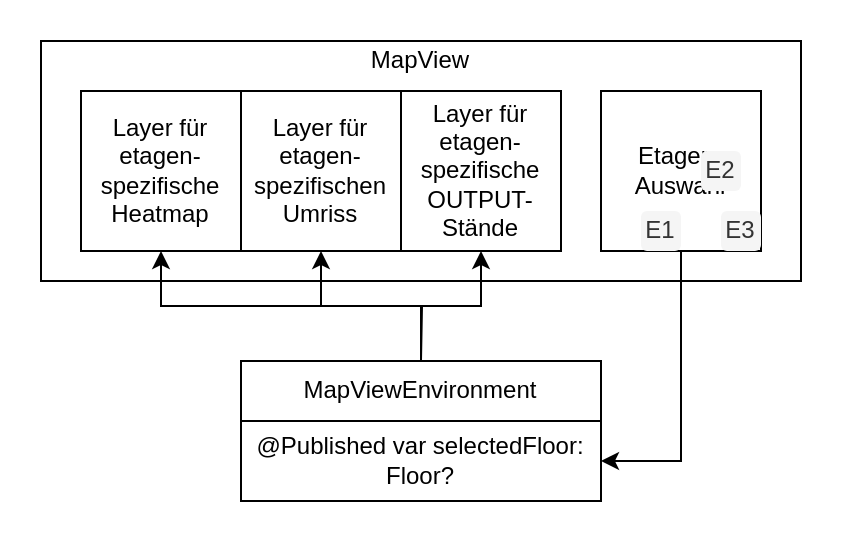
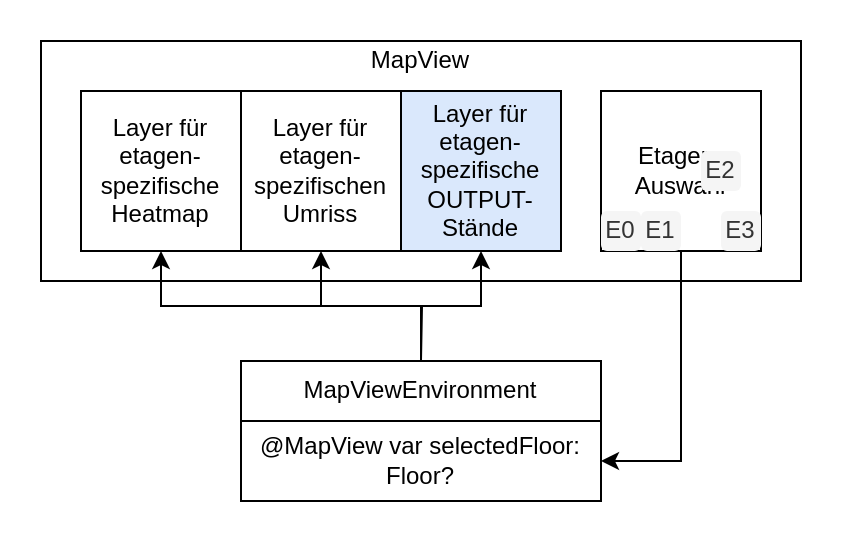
- <mxCell id="9" value="Layer für &lt;br&gt;etagen-spezifische OUTPUT-Stände" style="rounded=0;whiteSpace=wrap;html=1;" vertex="1" parent="1"><mxGeometry x="200" y="45" width="80" height="80" as="geometry" /></mxCell>
+ <mxCell id="9" value="Layer für &lt;br&gt;etagen-spezifische OUTPUT-Stände" style="rounded=0;whiteSpace=wrap;html=1;fillColor=#dae8fc;" vertex="1" parent="1"><mxGeometry x="200" y="45" width="80" height="80" as="geometry" /></mxCell>
+ <mxCell id="14" value="E0" style="rounded=1;whiteSpace=wrap;html=1;fillColor=#f5f5f5;strokeColor=none;fontColor=#333333;" vertex="1" parent="1"><mxGeometry x="300" y="105" width="20" height="20" as="geometry" /></mxCell>
- <mxCell id="11" value="@Published var selectedFloor: Floor?" style="rounded=0;whiteSpace=wrap;html=1;" vertex="1" parent="1"><mxGeometry x="120" y="210" width="180" height="40" as="geometry" /></mxCell>
+ <mxCell id="11" value="@MapView var selectedFloor: Floor?" style="rounded=0;whiteSpace=wrap;html=1;" vertex="1" parent="1"><mxGeometry x="120" y="210" width="180" height="40" as="geometry" /></mxCell>
